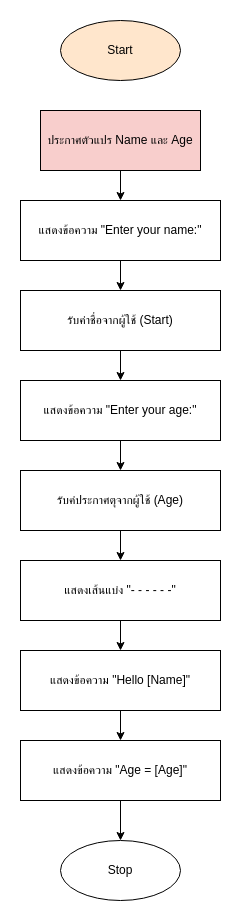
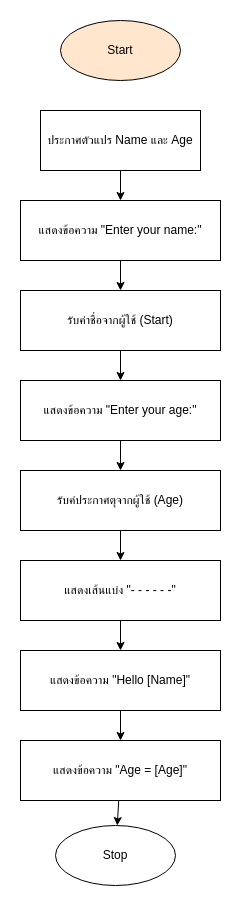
- <mxCell id="3" value="ประกาศตัวแปร Name และ Age" style="rounded=0;whiteSpace=wrap;html=1;fillColor=#f8cecc;" parent="1" vertex="1"><mxGeometry x="40" y="110" width="160" height="60" as="geometry" /></mxCell>
+ <mxCell id="3" value="ประกาศตัวแปร Name และ Age" style="rounded=0;whiteSpace=wrap;html=1;" parent="1" vertex="1"><mxGeometry x="40" y="110" width="160" height="60" as="geometry" /></mxCell>
- <mxCell id="11" value="Stop" style="ellipse;whiteSpace=wrap;html=1;" parent="1" vertex="1"><mxGeometry x="60" y="840" width="120" height="60" as="geometry" /></mxCell>
+ <mxCell id="11" value="Stop" style="ellipse;whiteSpace=wrap;html=1;" parent="1" vertex="1"><mxGeometry x="55" y="825" width="120" height="60" as="geometry" /></mxCell>
